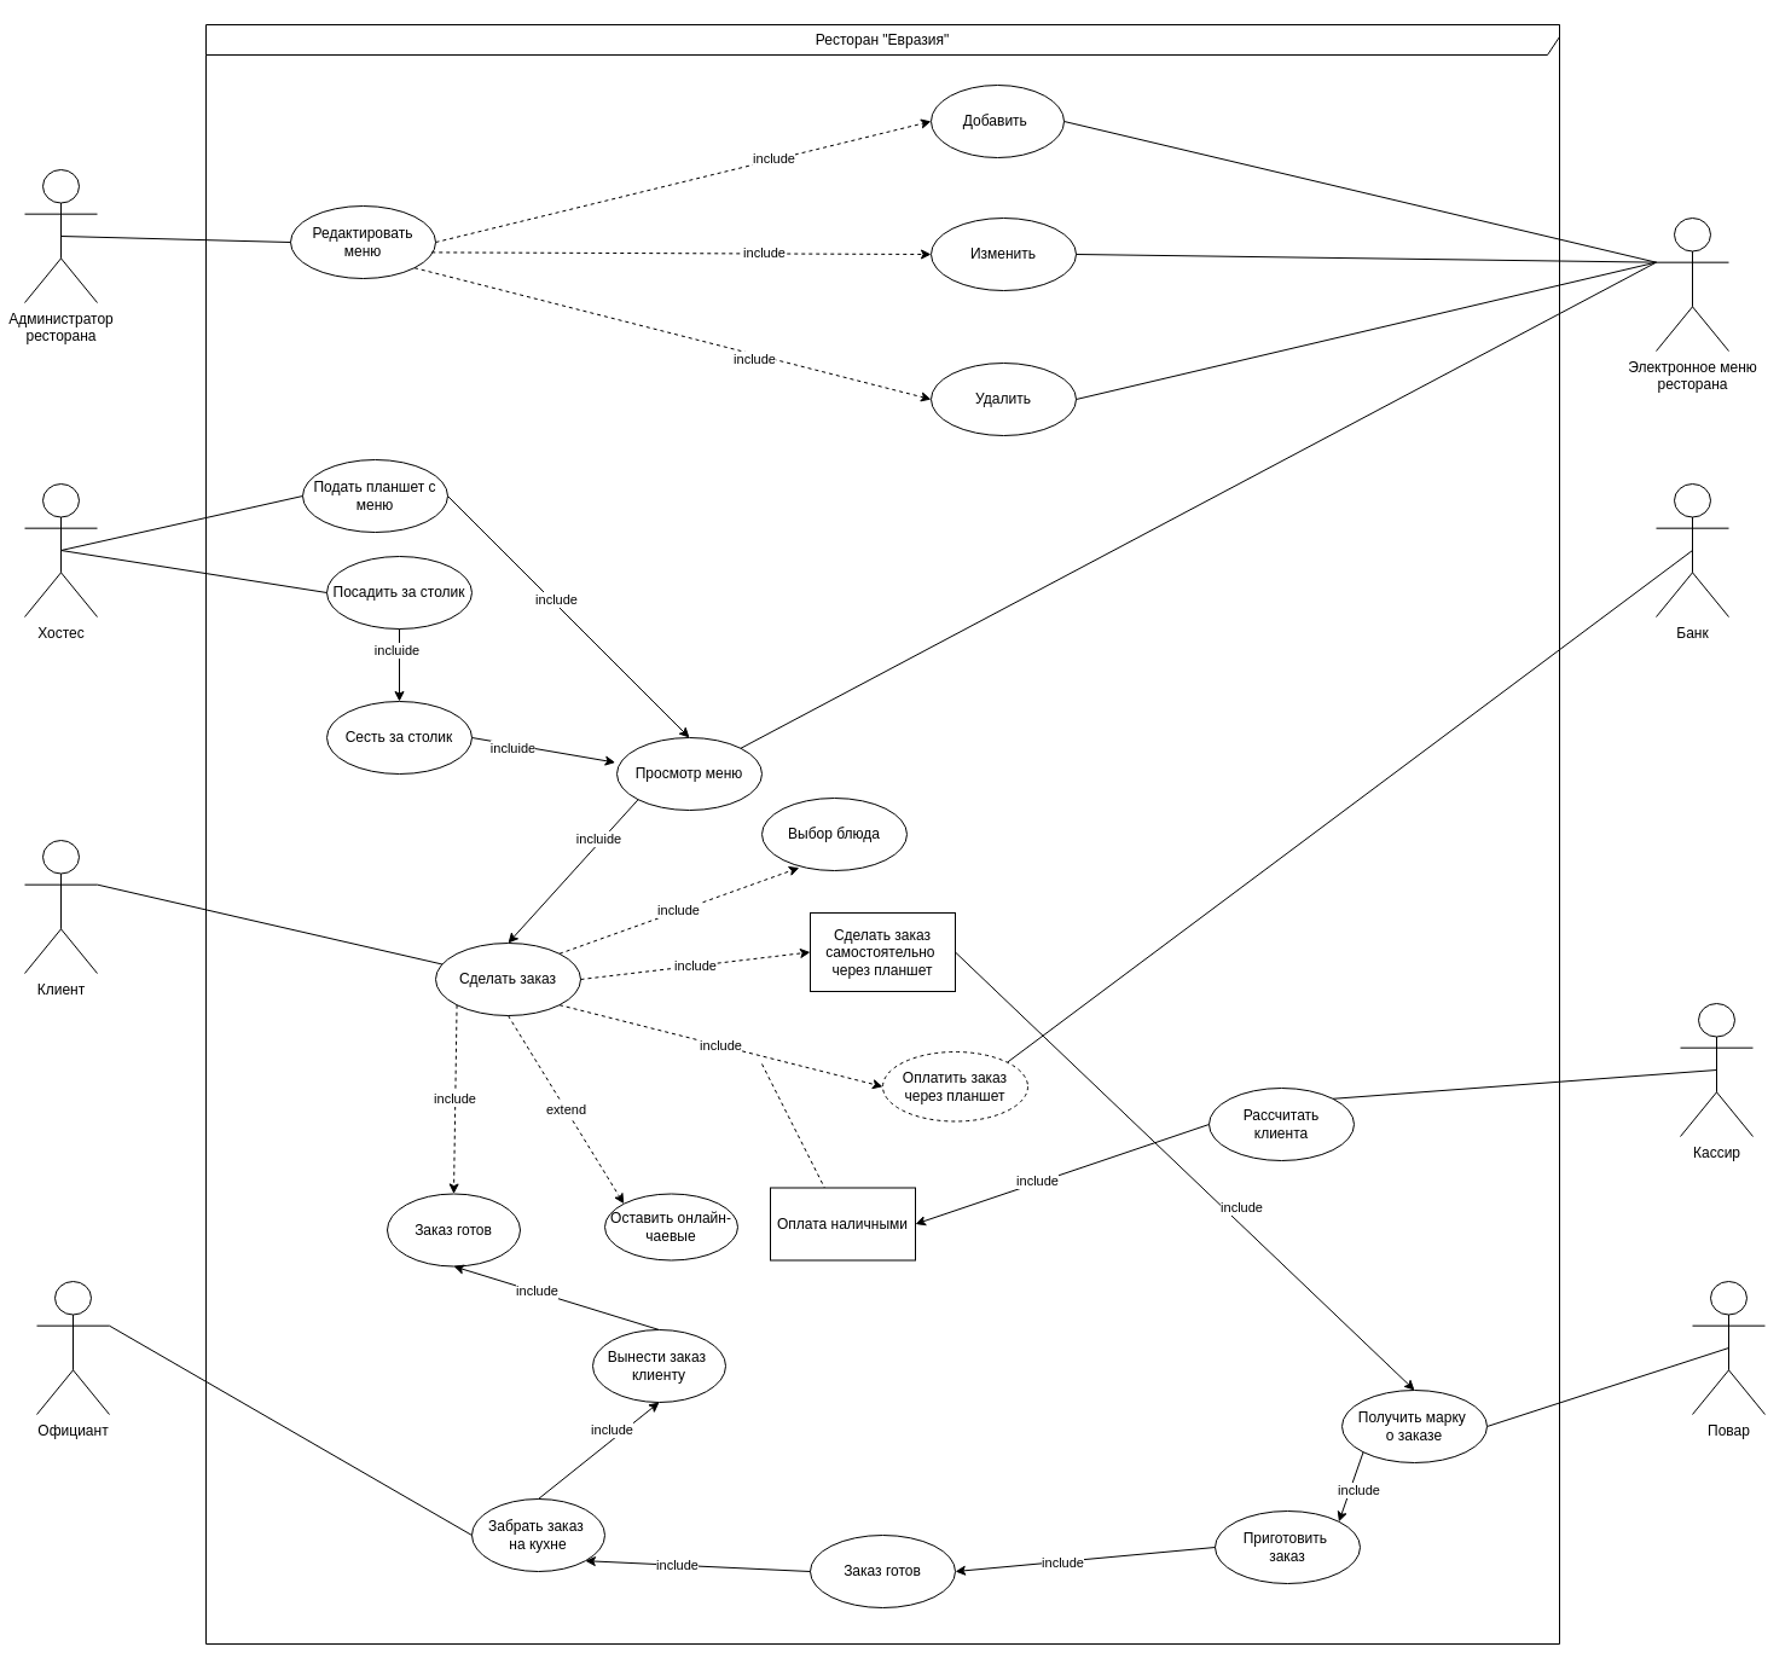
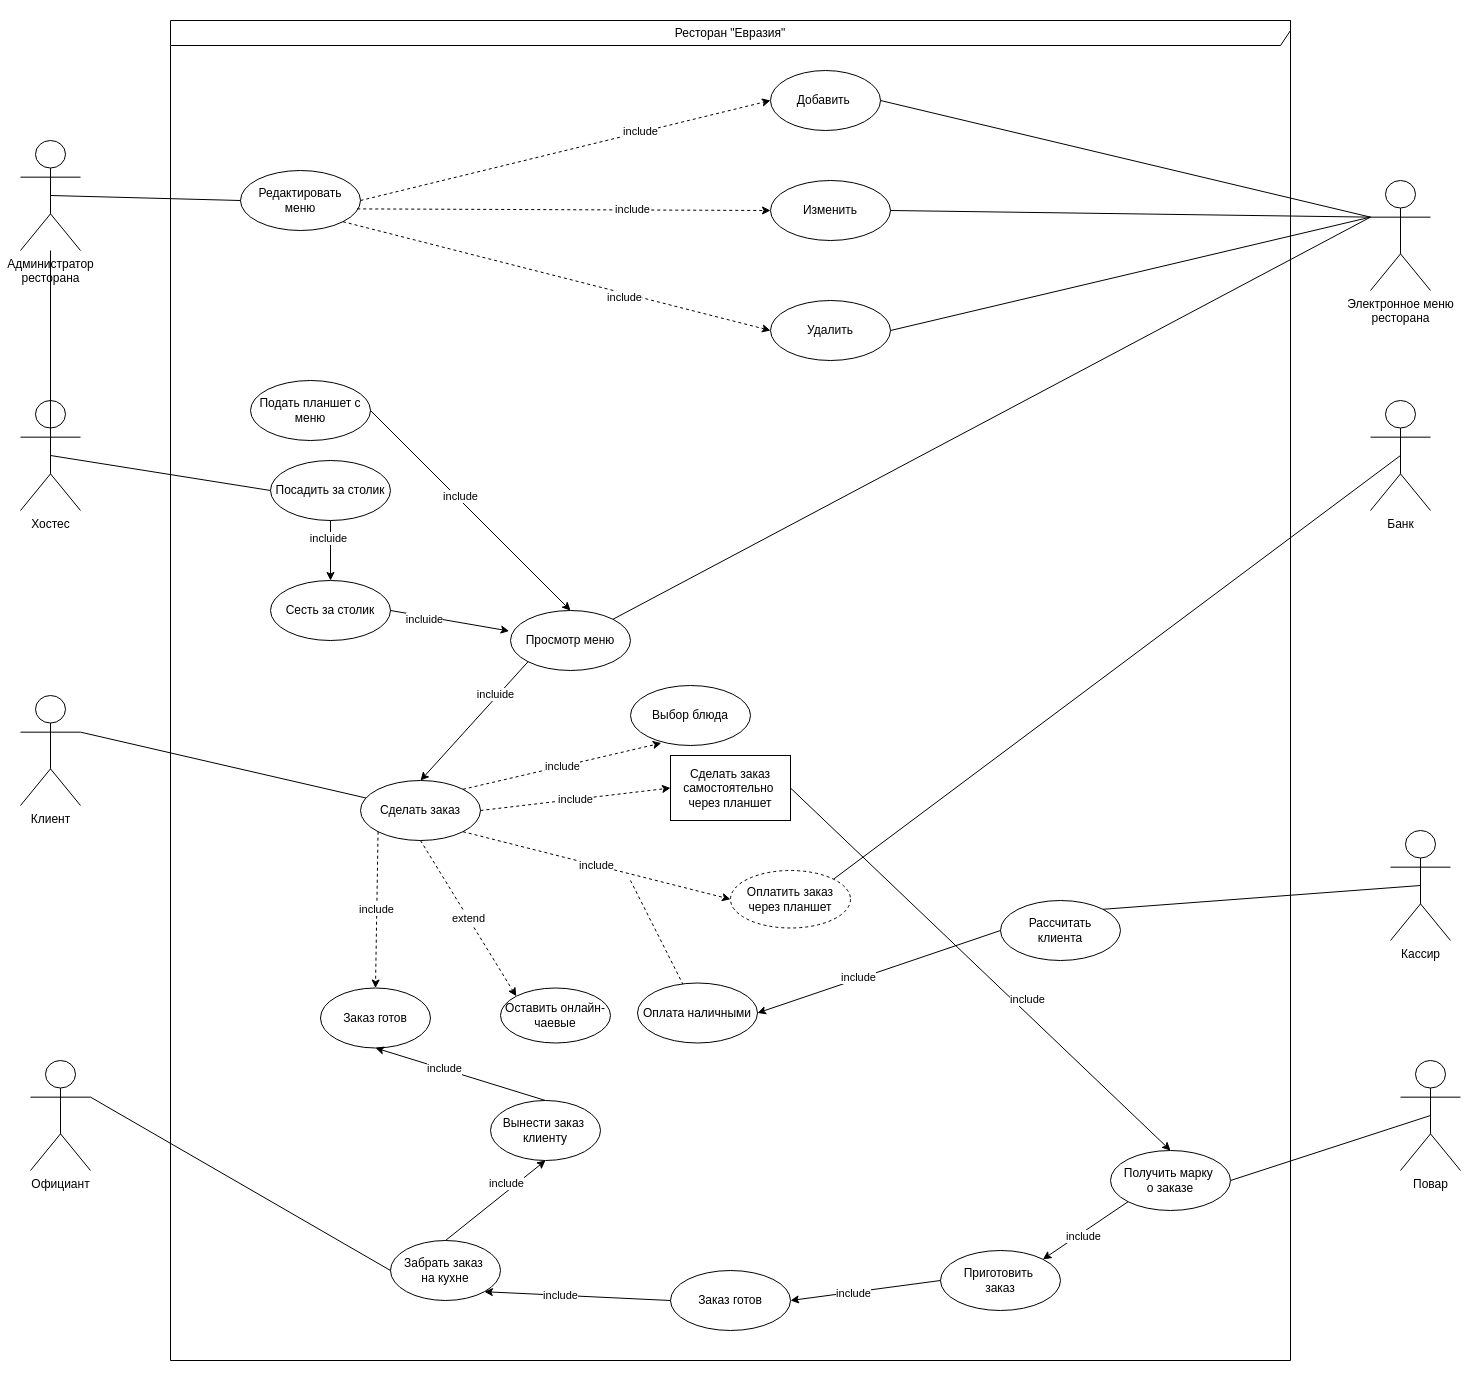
- <mxCell id="17" value="" style="endArrow=none;html=1;exitX=0.5;exitY=0.5;exitDx=0;exitDy=0;exitPerimeter=0;entryX=0;entryY=0.5;entryDx=0;entryDy=0;rounded=0;" parent="1" source="3" target="6" edge="1"><mxGeometry width="50" height="50" relative="1" as="geometry"><mxPoint x="70" y="455" as="sourcePoint" /><mxPoint x="150" y="520" as="targetPoint" /></mxGeometry></mxCell>
+ <mxCell id="17" value="" style="endArrow=none;html=1;exitX=0.5;exitY=0.5;exitDx=0;exitDy=0;exitPerimeter=0;rounded=0;" parent="1" source="3" target="19" edge="1"><mxGeometry width="50" height="50" relative="1" as="geometry"><mxPoint x="70" y="455" as="sourcePoint" /><mxPoint x="150" y="520" as="targetPoint" /></mxGeometry></mxCell>
- <mxCell id="9" value="Выбор блюда" style="ellipse;whiteSpace=wrap;html=1;" parent="1" vertex="1"><mxGeometry x="630" y="660" width="120" height="60" as="geometry" /></mxCell>
+ <mxCell id="9" value="Выбор блюда" style="ellipse;whiteSpace=wrap;html=1;" parent="1" vertex="1"><mxGeometry x="630" y="685" width="120" height="60" as="geometry" /></mxCell>
- <mxCell id="46" value="Оплата наличными" style="whiteSpace=wrap;html=1;" parent="1" vertex="1"><mxGeometry x="637" y="982.5" width="120" height="60" as="geometry" /></mxCell>
+ <mxCell id="46" value="Оплата наличными" style="ellipse;whiteSpace=wrap;html=1;" parent="1" vertex="1"><mxGeometry x="637" y="982.5" width="120" height="60" as="geometry" /></mxCell>
- <mxCell id="37" value="Приготовить&amp;nbsp;&lt;br&gt;заказ" style="ellipse;whiteSpace=wrap;html=1;" parent="1" vertex="1"><mxGeometry x="1005" y="1250" width="120" height="60" as="geometry" /></mxCell>
+ <mxCell id="37" value="Приготовить&amp;nbsp;&lt;br&gt;заказ" style="ellipse;whiteSpace=wrap;html=1;" parent="1" vertex="1"><mxGeometry x="940" y="1250" width="120" height="60" as="geometry" /></mxCell>
